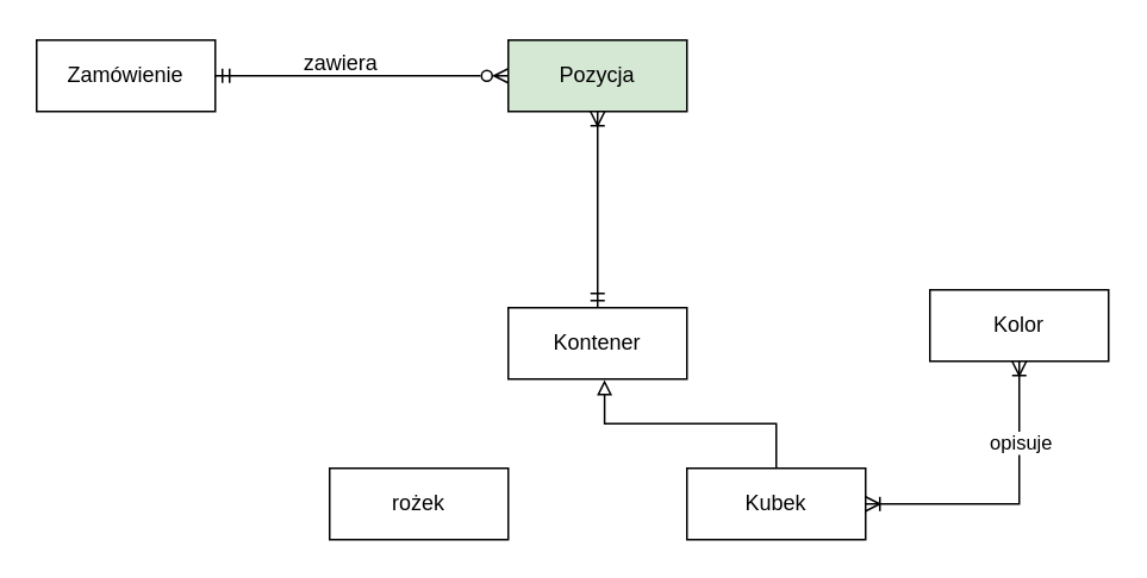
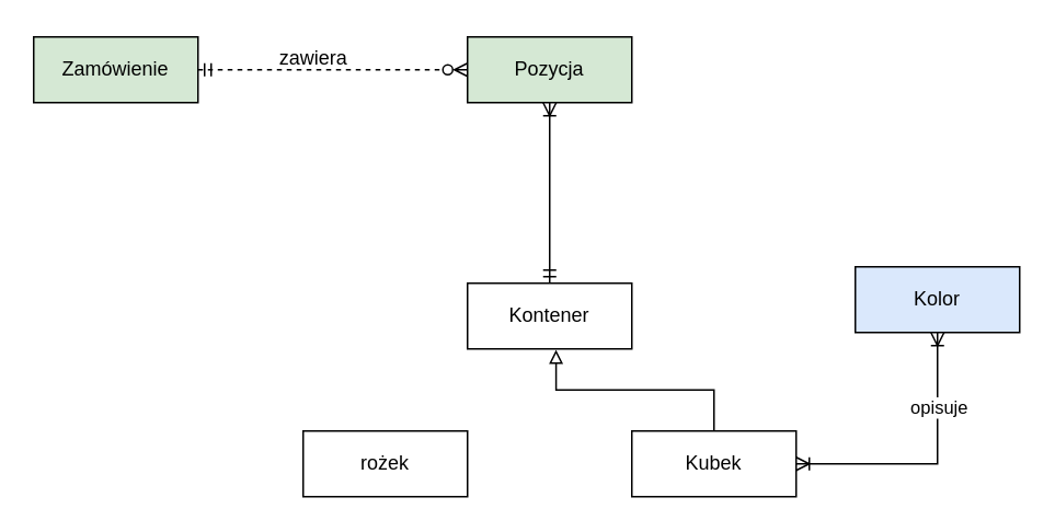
- <mxCell id="5" value="Zamówienie" style="whiteSpace=wrap;html=1;align=center;" vertex="1" parent="1"><mxGeometry x="20" y="22" width="100" height="40" as="geometry" /></mxCell>
+ <mxCell id="5" value="Zamówienie" style="whiteSpace=wrap;html=1;align=center;fillColor=#d5e8d4;" vertex="1" parent="1"><mxGeometry x="20" y="22" width="100" height="40" as="geometry" /></mxCell>
- <mxCell id="4" style="edgeStyle=orthogonalEdgeStyle;rounded=0;orthogonalLoop=1;jettySize=auto;html=1;entryX=0;entryY=0.5;entryDx=0;entryDy=0;endArrow=ERzeroToMany;endFill=0;startArrow=ERmandOne;startFill=0;" edge="1" parent="1" source="5" target="6"><mxGeometry relative="1" as="geometry" /></mxCell>
+ <mxCell id="4" style="edgeStyle=orthogonalEdgeStyle;rounded=0;orthogonalLoop=1;jettySize=auto;html=1;entryX=0;entryY=0.5;entryDx=0;entryDy=0;endArrow=ERzeroToMany;endFill=0;startArrow=ERmandOne;startFill=0;dashed=1;" edge="1" parent="1" source="5" target="6"><mxGeometry relative="1" as="geometry" /></mxCell>
- <mxCell id="12" value="Kolor" style="whiteSpace=wrap;html=1;align=center;" vertex="1" parent="1"><mxGeometry x="520" y="162" width="100" height="40" as="geometry" /></mxCell>
+ <mxCell id="12" value="Kolor" style="whiteSpace=wrap;html=1;align=center;fillColor=#dae8fc;" vertex="1" parent="1"><mxGeometry x="520" y="162" width="100" height="40" as="geometry" /></mxCell>
